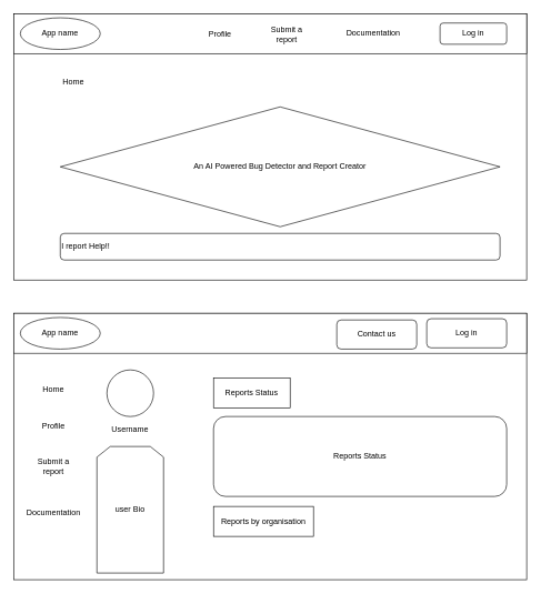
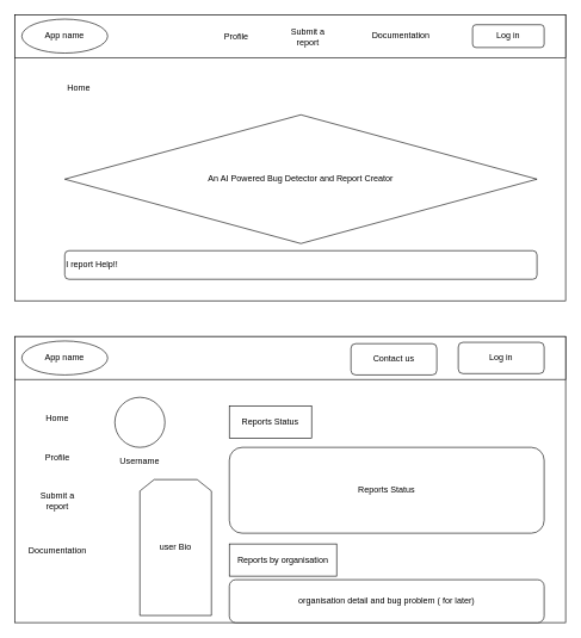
- <mxCell id="13" value="Contact us" style="rounded=1;whiteSpace=wrap;html=1;" vertex="1" parent="1"><mxGeometry x="505" y="480" width="120" height="43.75" as="geometry" /></mxCell>
+ <mxCell id="13" value="Contact us" style="rounded=1;whiteSpace=wrap;html=1;" vertex="1" parent="1"><mxGeometry x="490" y="480" width="120" height="43.75" as="geometry" /></mxCell>
- <mxCell id="23" value="user Bio" style="shape=loopLimit;whiteSpace=wrap;html=1;" vertex="1" parent="1"><mxGeometry x="145" y="670" width="100" height="190" as="geometry" /></mxCell>
+ <mxCell id="23" value="user Bio" style="shape=loopLimit;whiteSpace=wrap;html=1;" vertex="1" parent="1"><mxGeometry x="195" y="670" width="100" height="190" as="geometry" /></mxCell>
+ <mxCell id="22" value="organisation detail and bug problem ( for later)" style="rounded=1;whiteSpace=wrap;html=1;" vertex="1" parent="1"><mxGeometry x="320" y="810" width="440" height="60" as="geometry" /></mxCell>
